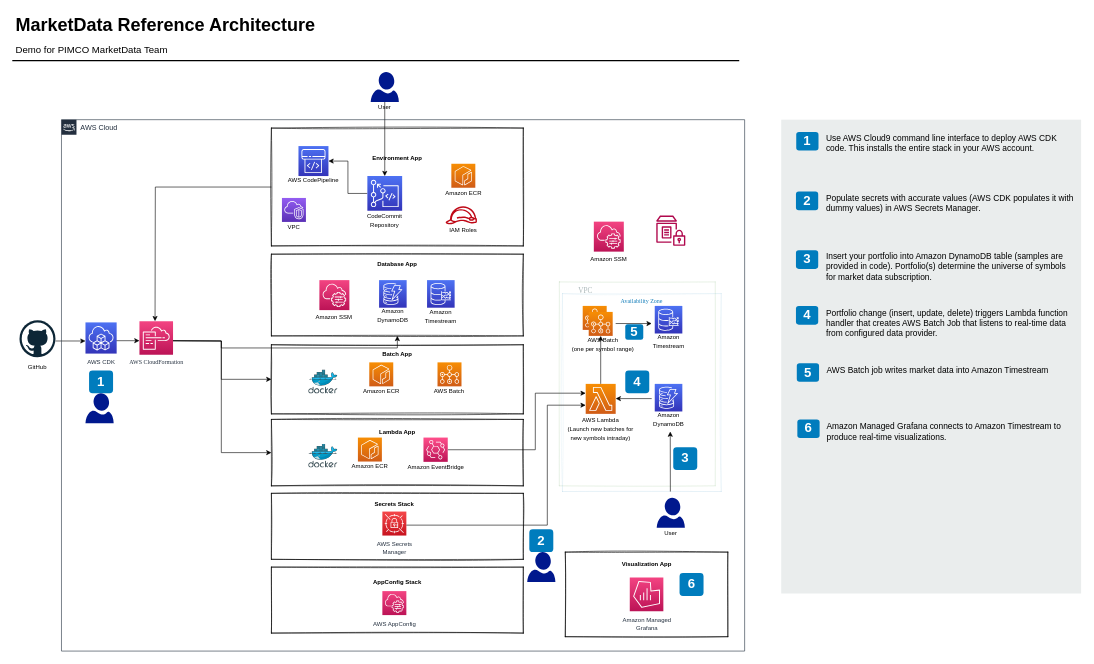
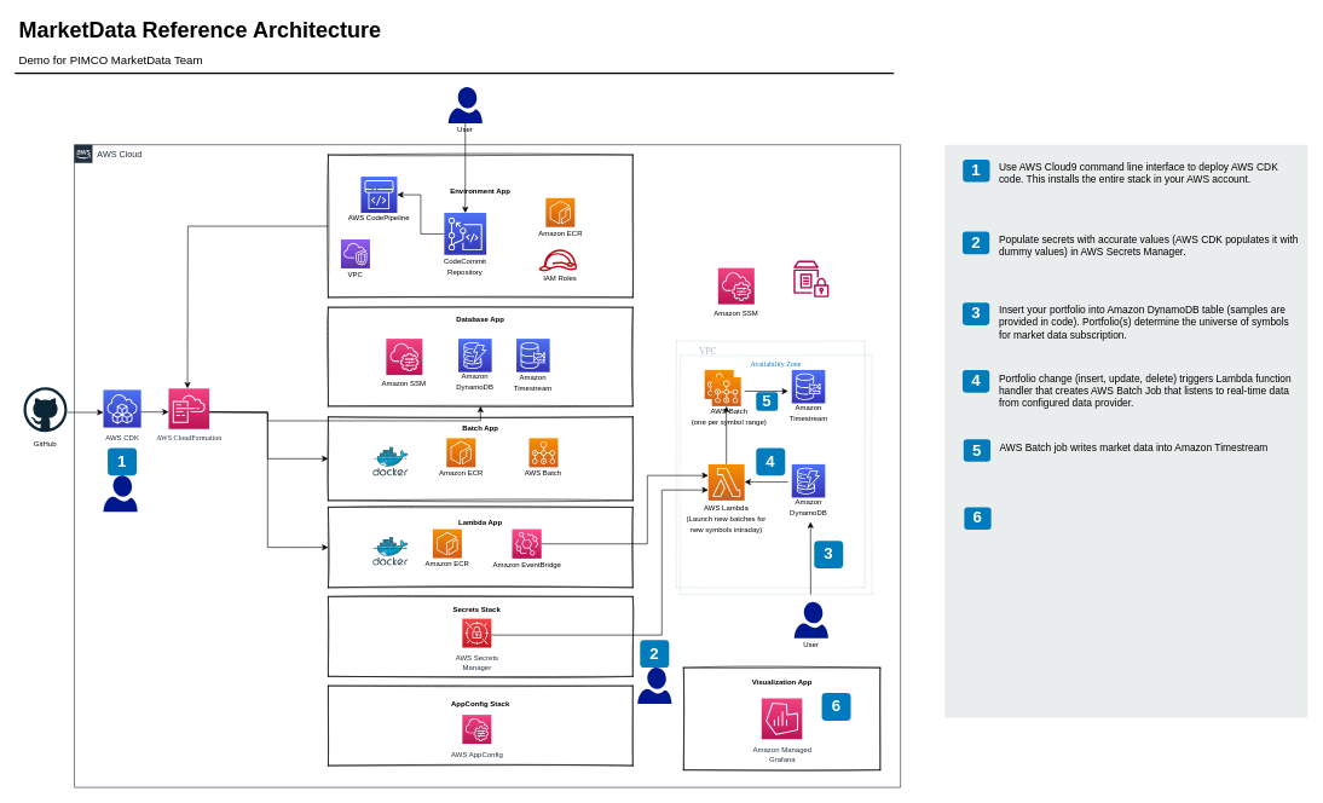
- <mxCell id="107" value="Amazon Managed Grafana connects to Amazon Timestream to produce real-time visualizations." style="text;html=1;align=left;verticalAlign=top;spacingTop=-4;fontSize=14;labelBackgroundColor=none;whiteSpace=wrap;" parent="94" vertex="1"><mxGeometry x="73.748" y="501.092" width="417.44" height="96.202" as="geometry" /></mxCell>
